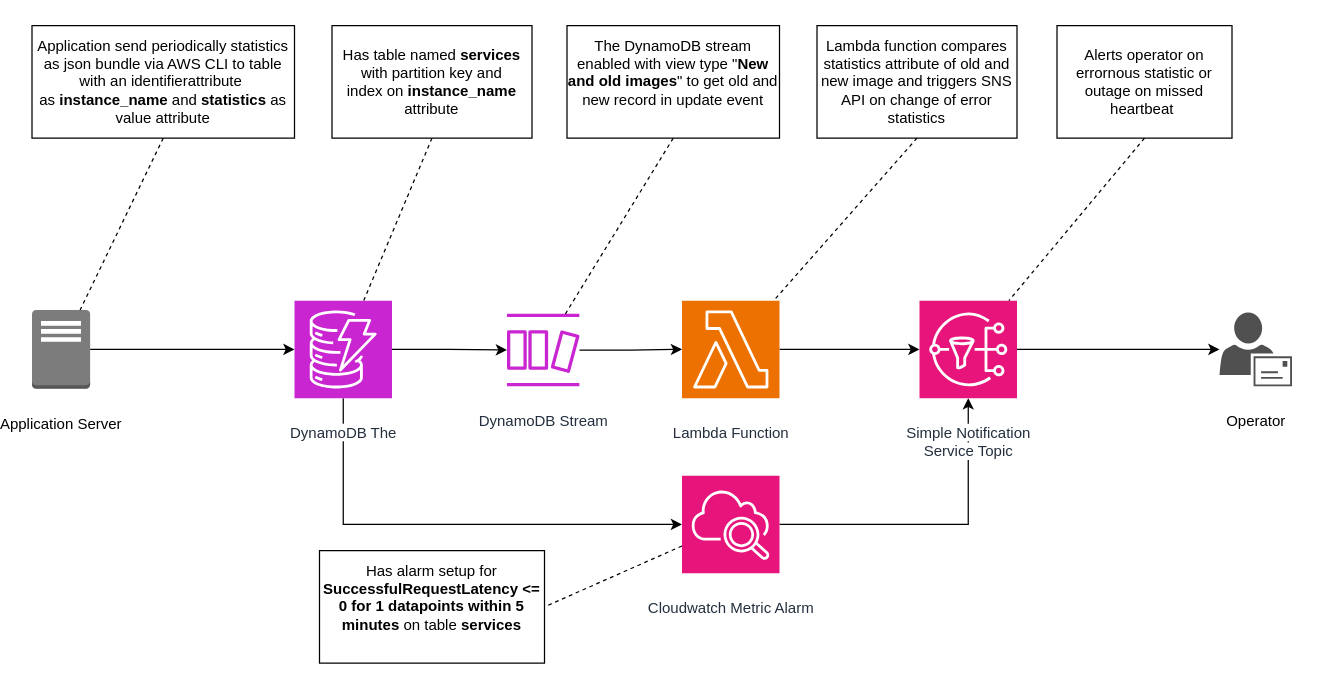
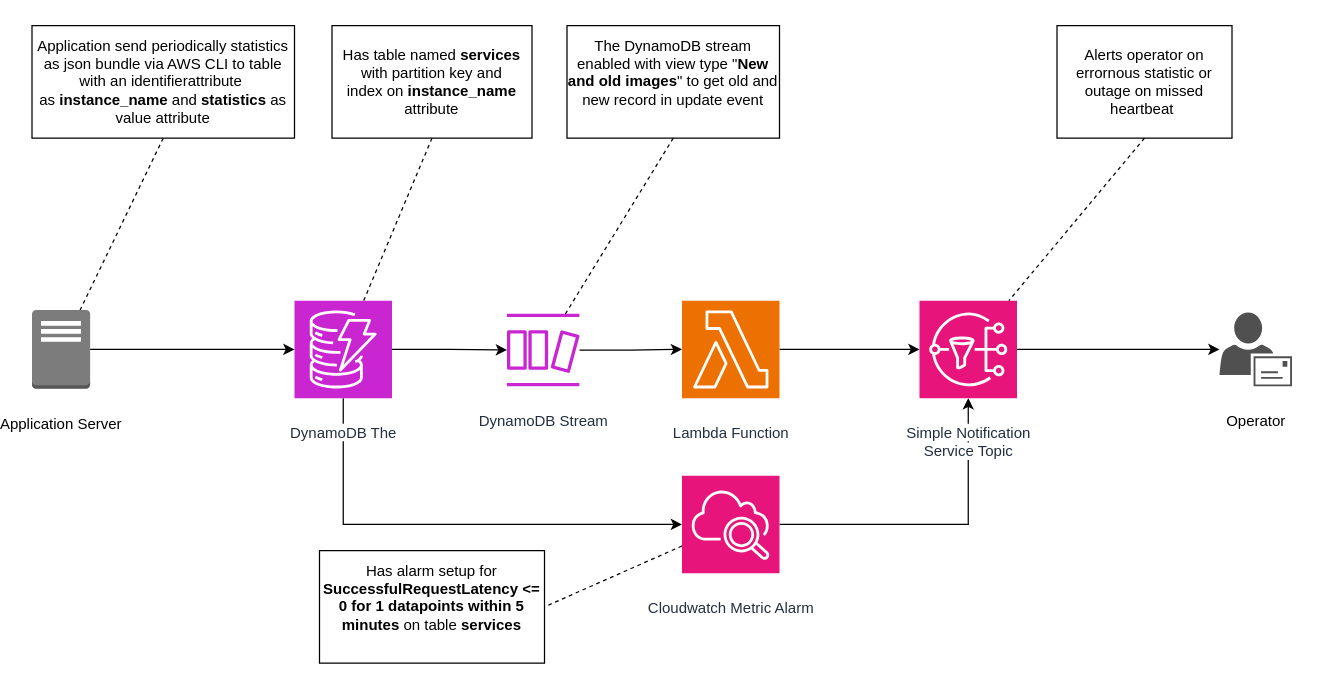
- <mxCell id="22" value="Lambda function compares statistics attribute of old and new image and triggers SNS API on change of error statistics" style="rounded=0;whiteSpace=wrap;html=1;" vertex="1" parent="1"><mxGeometry x="648" y="20" width="160" height="90" as="geometry" /></mxCell>
- <mxCell id="23" style="rounded=0;orthogonalLoop=1;jettySize=auto;html=1;exitX=0.5;exitY=1;exitDx=0;exitDy=0;endArrow=none;endFill=0;dashed=1;" edge="1" parent="1" source="22" target="10"><mxGeometry relative="1" as="geometry"><mxPoint x="440" y="260" as="targetPoint" /><mxPoint x="495" y="120" as="sourcePoint" /></mxGeometry></mxCell>
